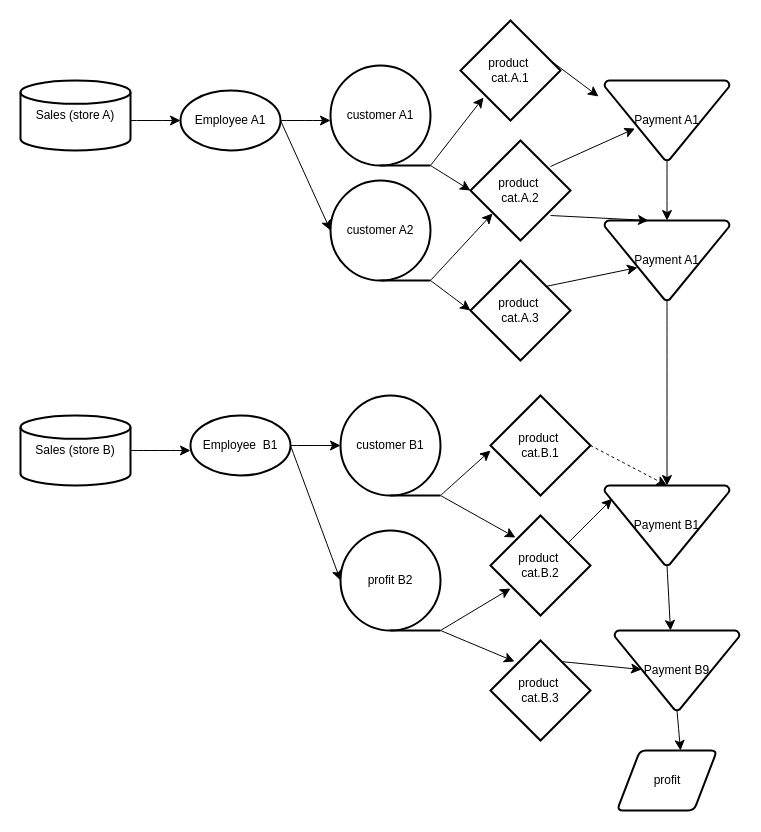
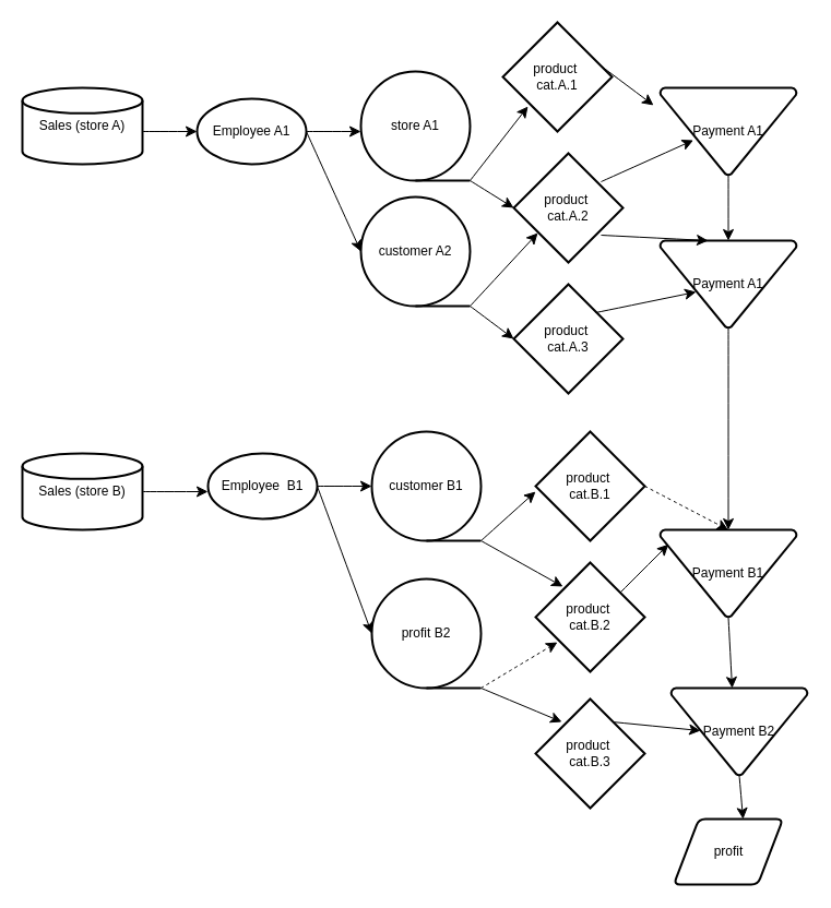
- <mxCell id="29" value="customer A1" style="strokeWidth=2;html=1;shape=mxgraph.flowchart.sequential_data;whiteSpace=wrap;" vertex="1" parent="1"><mxGeometry x="330" y="65" width="100" height="100" as="geometry" /></mxCell>
+ <mxCell id="29" value="store A1" style="strokeWidth=2;html=1;shape=mxgraph.flowchart.sequential_data;whiteSpace=wrap;" vertex="1" parent="1"><mxGeometry x="330" y="65" width="100" height="100" as="geometry" /></mxCell>
- <mxCell id="14" value="" style="endArrow=classic;html=1;rounded=0;fontSize=12;startSize=8;endSize=8;curved=1;exitX=1;exitY=1;exitDx=0;exitDy=0;entryX=0.2;entryY=0.73;entryDx=0;entryDy=0;exitPerimeter=0;entryPerimeter=0;" edge="1" parent="1" source="32" target="27"><mxGeometry width="50" height="50" relative="1" as="geometry"><mxPoint x="460" y="530" as="sourcePoint" /><mxPoint x="490" y="660" as="targetPoint" /></mxGeometry></mxCell>
+ <mxCell id="14" value="" style="endArrow=classic;html=1;rounded=0;fontSize=12;startSize=8;endSize=8;curved=1;exitX=1;exitY=1;exitDx=0;exitDy=0;entryX=0.2;entryY=0.73;entryDx=0;entryDy=0;exitPerimeter=0;entryPerimeter=0;dashed=1;" edge="1" parent="1" source="32" target="27"><mxGeometry width="50" height="50" relative="1" as="geometry"><mxPoint x="460" y="530" as="sourcePoint" /><mxPoint x="490" y="660" as="targetPoint" /></mxGeometry></mxCell>
- <mxCell id="40" value="Payment B9" style="strokeWidth=2;html=1;shape=mxgraph.flowchart.merge_or_storage;whiteSpace=wrap;" vertex="1" parent="1"><mxGeometry x="614" y="630" width="125" height="80" as="geometry" /></mxCell>
+ <mxCell id="40" value="Payment B2" style="strokeWidth=2;html=1;shape=mxgraph.flowchart.merge_or_storage;whiteSpace=wrap;" vertex="1" parent="1"><mxGeometry x="614" y="630" width="125" height="80" as="geometry" /></mxCell>
